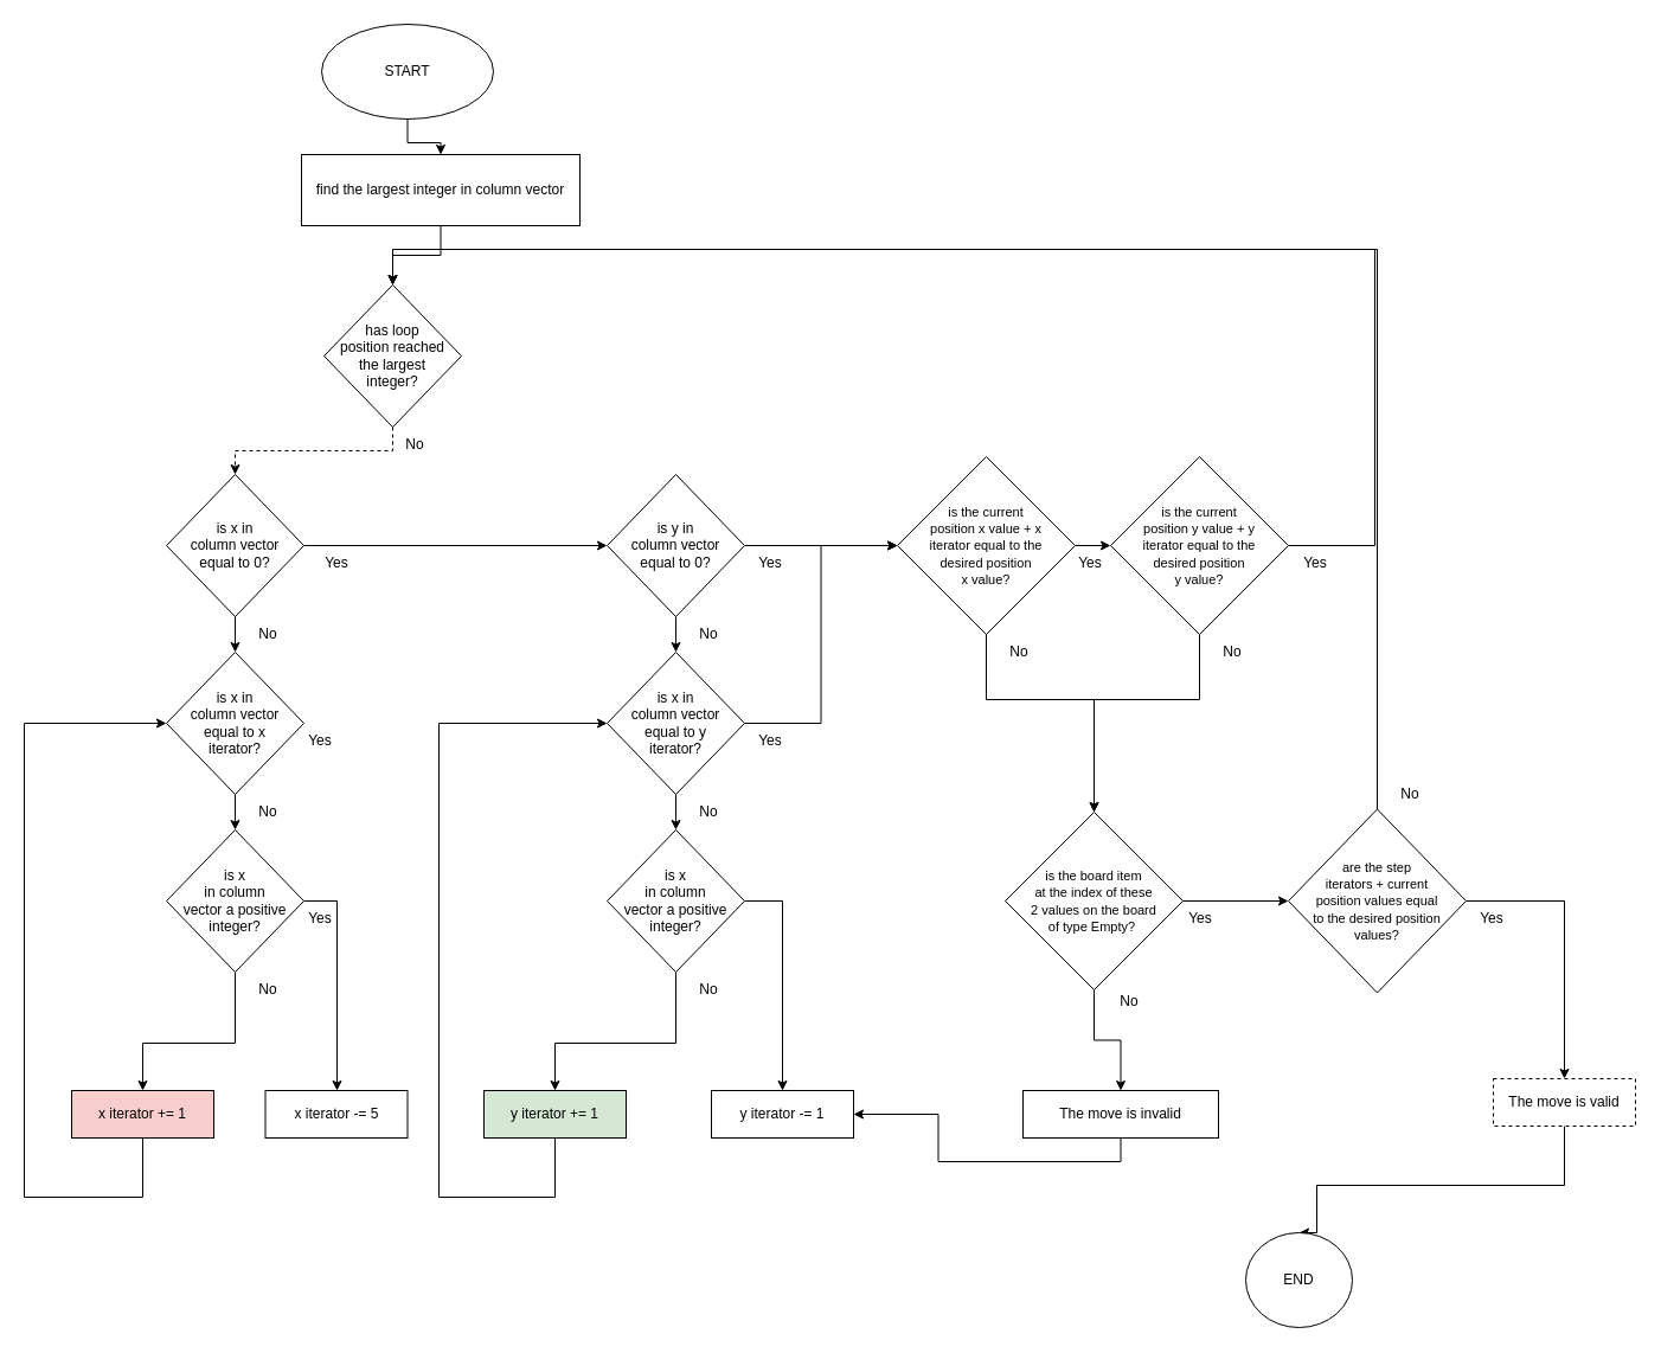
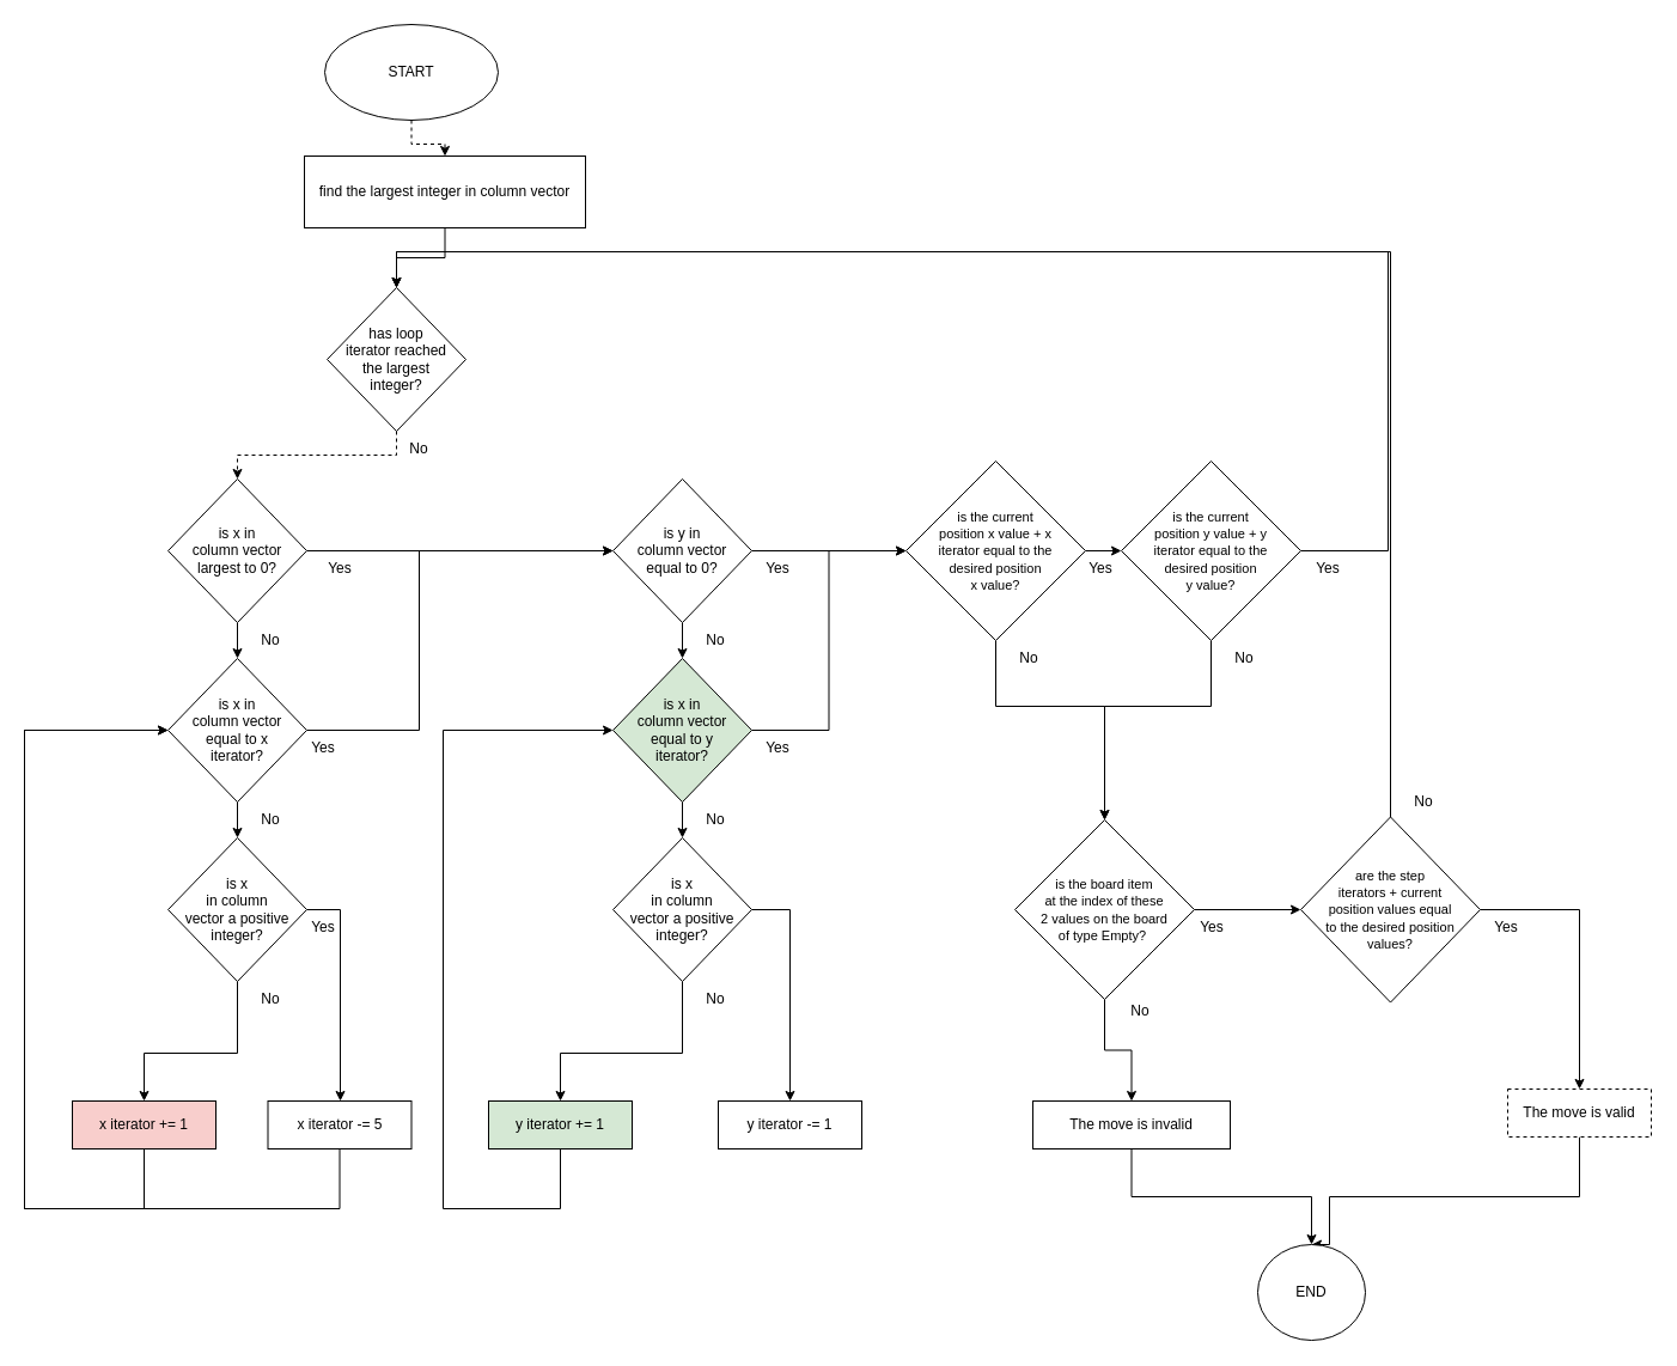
- <mxCell id="2" style="edgeStyle=orthogonalEdgeStyle;rounded=0;orthogonalLoop=1;jettySize=auto;html=1;exitX=0.5;exitY=1;exitDx=0;exitDy=0;" edge="1" parent="1" source="3" target="5"><mxGeometry relative="1" as="geometry" /></mxCell>
+ <mxCell id="2" style="edgeStyle=orthogonalEdgeStyle;rounded=0;orthogonalLoop=1;jettySize=auto;html=1;exitX=0.5;exitY=1;exitDx=0;exitDy=0;dashed=1;" edge="1" parent="1" source="3" target="5"><mxGeometry relative="1" as="geometry" /></mxCell>
- <mxCell id="7" value="has loop&lt;br&gt;position reached &lt;br&gt;the largest&lt;br&gt;integer?" style="rhombus;whiteSpace=wrap;html=1;" vertex="1" parent="1"><mxGeometry x="273" y="240" width="116" height="120" as="geometry" /></mxCell>
+ <mxCell id="7" value="has loop&lt;br&gt;iterator reached &lt;br&gt;the largest&lt;br&gt;integer?" style="rhombus;whiteSpace=wrap;html=1;" vertex="1" parent="1"><mxGeometry x="273" y="240" width="116" height="120" as="geometry" /></mxCell>
- <mxCell id="10" value="is x in &lt;br&gt;column vector &lt;br&gt;equal to 0?" style="rhombus;whiteSpace=wrap;html=1;" vertex="1" parent="1"><mxGeometry x="140" y="400" width="116" height="120" as="geometry" /></mxCell>
+ <mxCell id="10" value="is x in &lt;br&gt;column vector &lt;br&gt;largest to 0?" style="rhombus;whiteSpace=wrap;html=1;" vertex="1" parent="1"><mxGeometry x="140" y="400" width="116" height="120" as="geometry" /></mxCell>
+ <mxCell id="12" style="edgeStyle=orthogonalEdgeStyle;rounded=0;orthogonalLoop=1;jettySize=auto;html=1;exitX=1;exitY=0.5;exitDx=0;exitDy=0;entryX=0;entryY=0.5;entryDx=0;entryDy=0;" edge="1" parent="1" source="13" target="16"><mxGeometry relative="1" as="geometry"><Array as="points"><mxPoint x="350" y="610" /><mxPoint x="350" y="460" /></Array></mxGeometry></mxCell>
- <mxCell id="19" value="is x in &lt;br&gt;column vector &lt;br&gt;equal to y&lt;br&gt;iterator?" style="rhombus;whiteSpace=wrap;html=1;" vertex="1" parent="1"><mxGeometry x="512" y="550" width="116" height="120" as="geometry" /></mxCell>
+ <mxCell id="19" value="is x in &lt;br&gt;column vector &lt;br&gt;equal to y&lt;br&gt;iterator?" style="rhombus;whiteSpace=wrap;html=1;fillColor=#d5e8d4;" vertex="1" parent="1"><mxGeometry x="512" y="550" width="116" height="120" as="geometry" /></mxCell>
- <mxCell id="42" style="edgeStyle=orthogonalEdgeStyle;rounded=0;orthogonalLoop=1;jettySize=auto;html=1;exitX=0.5;exitY=1;exitDx=0;exitDy=0;" edge="1" parent="1" source="43" target="32"><mxGeometry relative="1" as="geometry" /></mxCell>
+ <mxCell id="42" style="edgeStyle=orthogonalEdgeStyle;rounded=0;orthogonalLoop=1;jettySize=auto;html=1;exitX=0.5;exitY=1;exitDx=0;exitDy=0;entryX=0.5;entryY=0;entryDx=0;entryDy=0;" edge="1" parent="1" source="43" target="49"><mxGeometry relative="1" as="geometry" /></mxCell>
+ <mxCell id="20" style="edgeStyle=orthogonalEdgeStyle;rounded=0;orthogonalLoop=1;jettySize=auto;html=1;exitX=0.5;exitY=1;exitDx=0;exitDy=0;entryX=0;entryY=0.5;entryDx=0;entryDy=0;" edge="1" parent="1" source="21" target="13"><mxGeometry relative="1" as="geometry"><Array as="points"><mxPoint x="284" y="1010" /><mxPoint x="20" y="1010" /><mxPoint x="20" y="610" /></Array></mxGeometry></mxCell>
